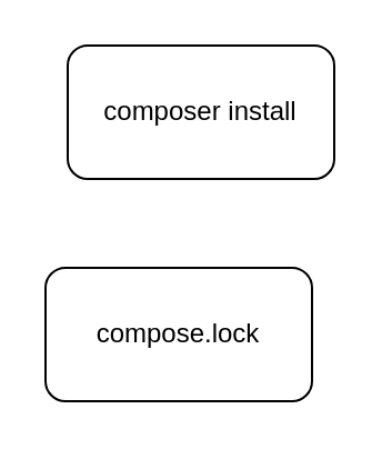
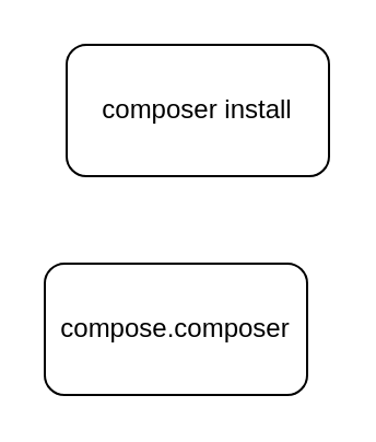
- <mxCell id="3" value="compose.lock" style="rounded=1;whiteSpace=wrap;html=1;" vertex="1" parent="1"><mxGeometry x="20" y="120" width="120" height="60" as="geometry" /></mxCell>
+ <mxCell id="3" value="compose.composer" style="rounded=1;whiteSpace=wrap;html=1;" vertex="1" parent="1"><mxGeometry x="20" y="120" width="120" height="60" as="geometry" /></mxCell>
